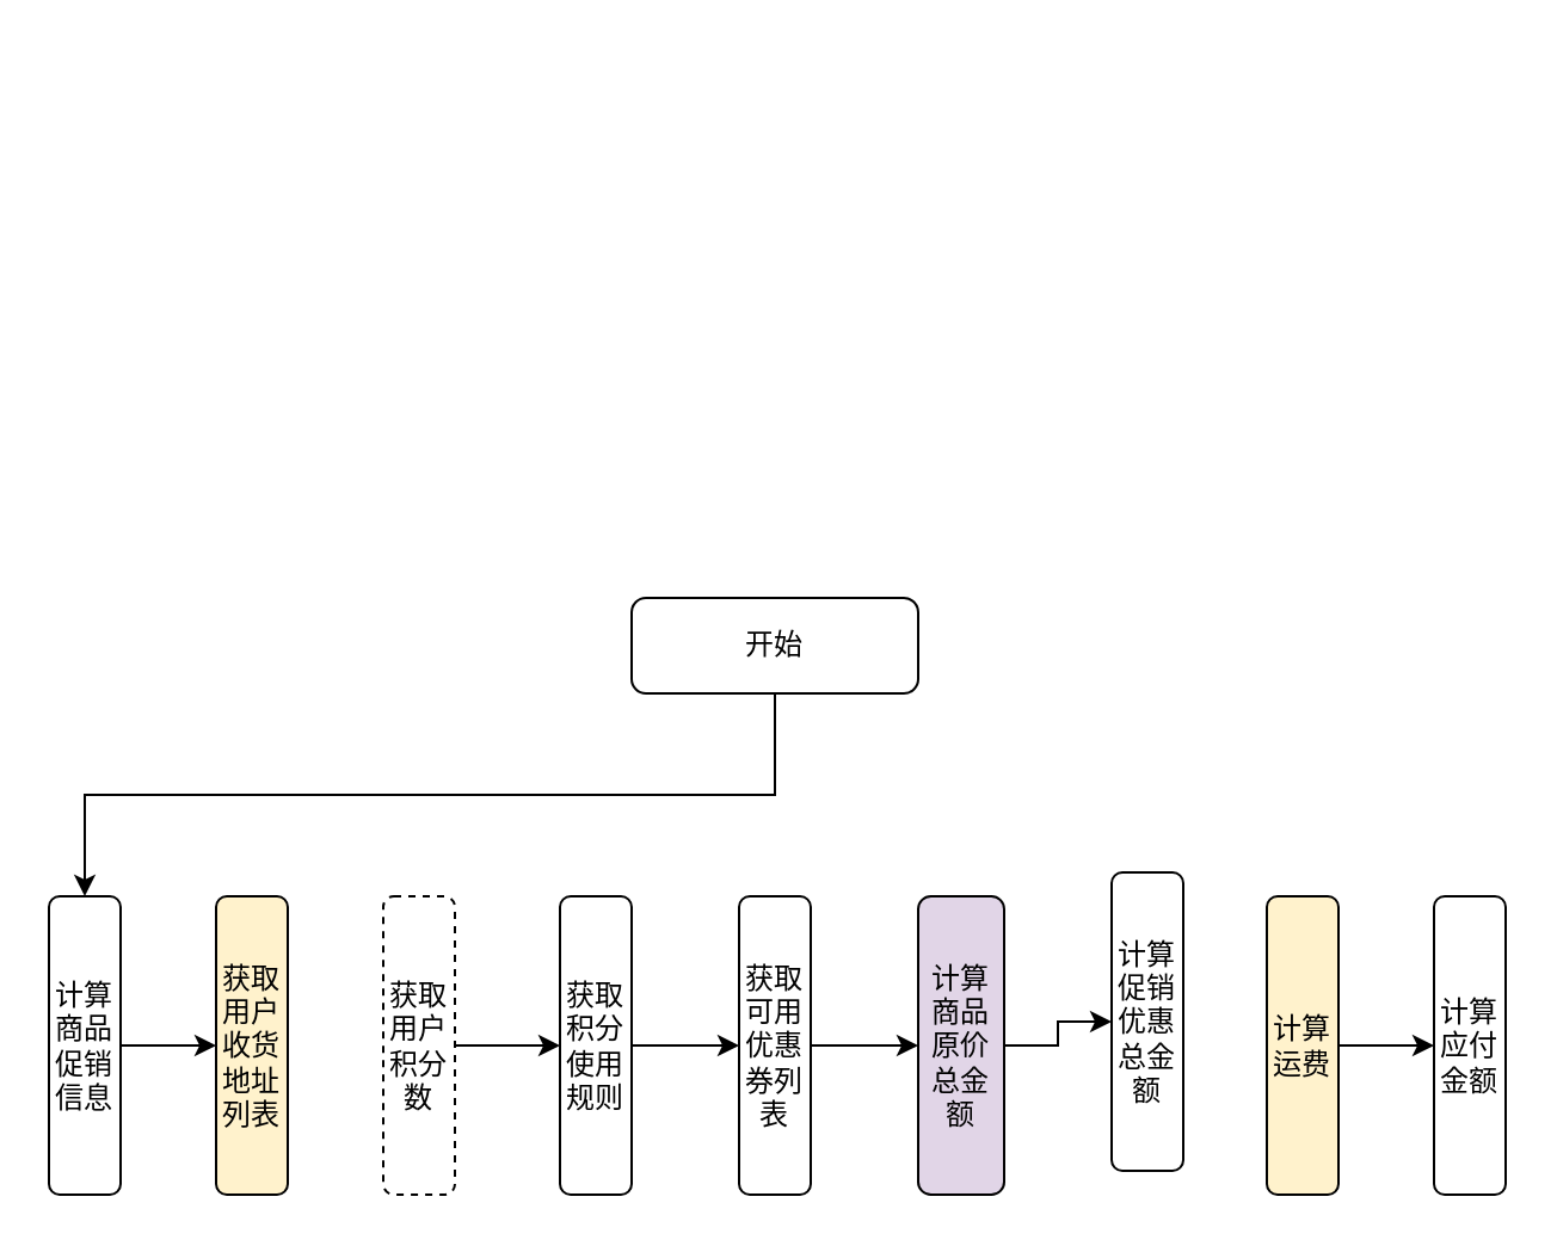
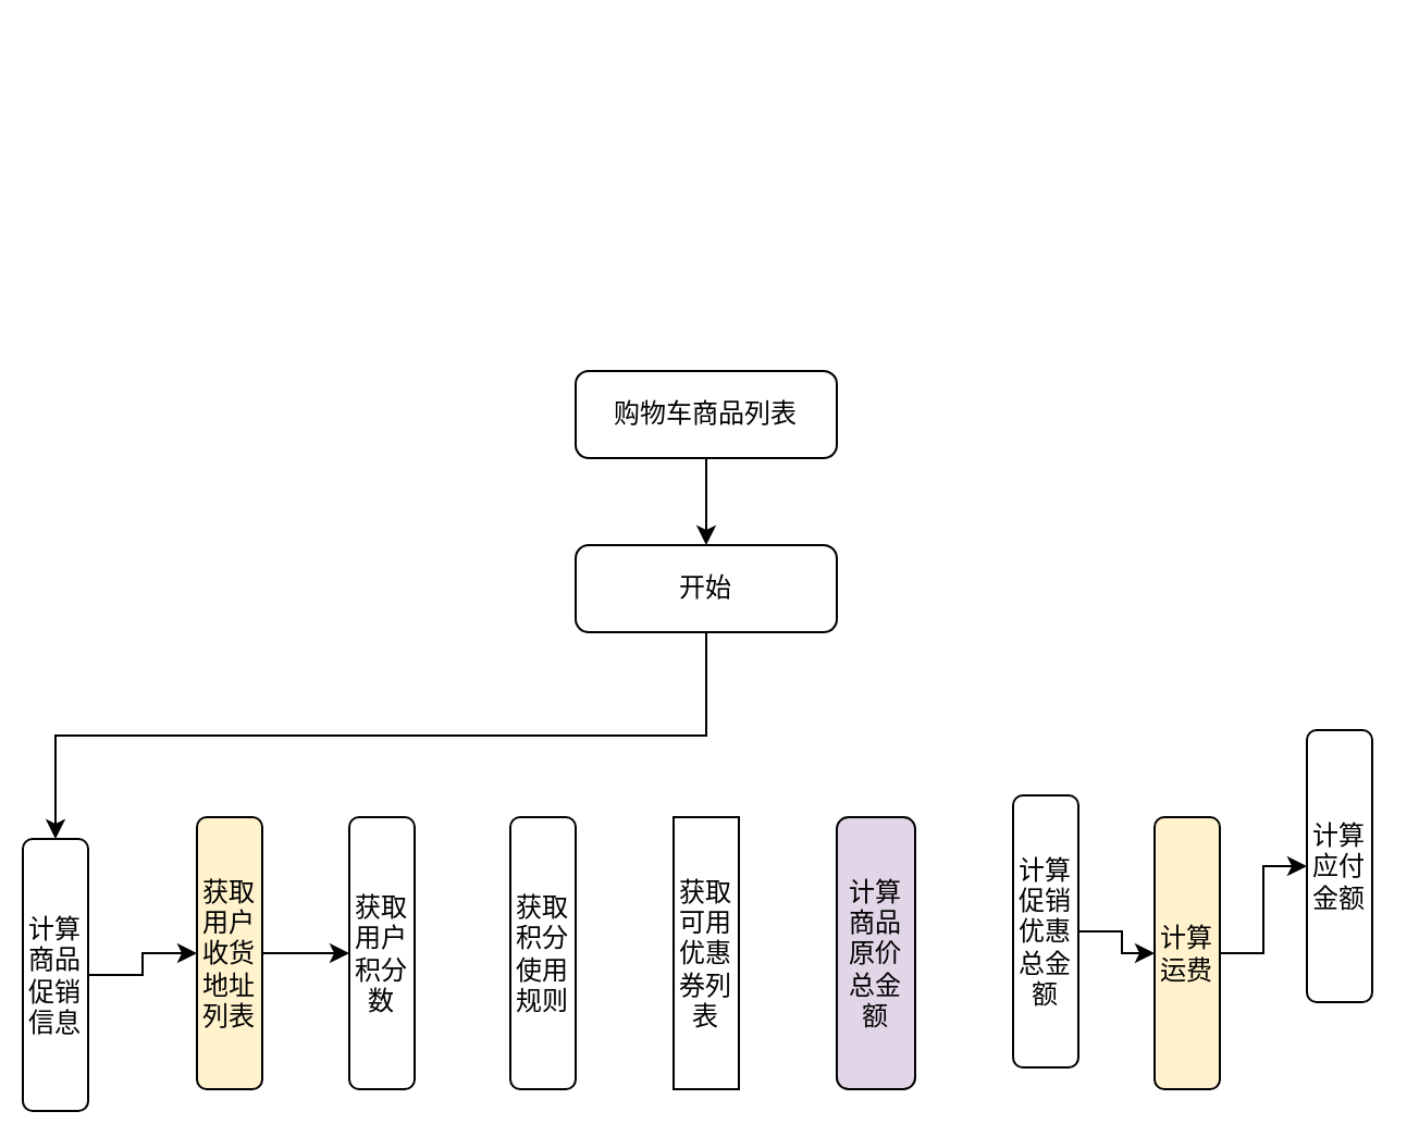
+ <mxCell id="3" value="购物车商品列表" style="rounded=1;whiteSpace=wrap;html=1;fontSize=12;glass=0;strokeWidth=1;shadow=0;align=center;" parent="1" vertex="1"><mxGeometry x="264" y="170" width="120" height="40" as="geometry" /></mxCell>
+ <mxCell id="2" value="" style="edgeStyle=orthogonalEdgeStyle;rounded=0;orthogonalLoop=1;jettySize=auto;html=1;align=center;" edge="1" parent="1" source="3" target="13"><mxGeometry relative="1" as="geometry" /></mxCell>
+ <mxCell id="22" style="edgeStyle=orthogonalEdgeStyle;rounded=0;orthogonalLoop=1;jettySize=auto;html=1;exitX=1;exitY=0.5;exitDx=0;exitDy=0;align=center;" edge="1" parent="1" source="23" target="25"><mxGeometry relative="1" as="geometry" /></mxCell>
- <mxCell id="20" style="edgeStyle=orthogonalEdgeStyle;rounded=0;orthogonalLoop=1;jettySize=auto;html=1;entryX=0;entryY=0.5;entryDx=0;entryDy=0;align=center;" edge="1" parent="1" source="21" target="23"><mxGeometry relative="1" as="geometry" /></mxCell>
- <mxCell id="9" value="计算商品促销信息" style="rounded=1;whiteSpace=wrap;html=1;fontSize=12;glass=0;strokeWidth=1;shadow=0;align=center;" vertex="1" parent="1"><mxGeometry x="20" y="375" width="30" height="125" as="geometry" /></mxCell>
+ <mxCell id="9" value="计算商品促销信息" style="rounded=1;whiteSpace=wrap;html=1;fontSize=12;glass=0;strokeWidth=1;shadow=0;align=center;" vertex="1" parent="1"><mxGeometry x="10" y="385" width="30" height="125" as="geometry" /></mxCell>
+ <mxCell id="10" style="edgeStyle=orthogonalEdgeStyle;rounded=0;orthogonalLoop=1;jettySize=auto;html=1;exitX=1;exitY=0.5;exitDx=0;exitDy=0;entryX=0;entryY=0.5;entryDx=0;entryDy=0;align=center;" edge="1" parent="1" source="11" target="15"><mxGeometry relative="1" as="geometry" /></mxCell>
- <mxCell id="15" value="获取用户积分数" style="rounded=1;whiteSpace=wrap;html=1;fontSize=12;glass=0;strokeWidth=1;shadow=0;align=center;dashed=1;" vertex="1" parent="1"><mxGeometry x="160" y="375" width="30" height="125" as="geometry" /></mxCell>
+ <mxCell id="15" value="获取用户积分数" style="rounded=1;whiteSpace=wrap;html=1;fontSize=12;glass=0;strokeWidth=1;shadow=0;align=center;" vertex="1" parent="1"><mxGeometry x="160" y="375" width="30" height="125" as="geometry" /></mxCell>
- <mxCell id="14" style="edgeStyle=orthogonalEdgeStyle;rounded=0;orthogonalLoop=1;jettySize=auto;html=1;exitX=1;exitY=0.5;exitDx=0;exitDy=0;entryX=0;entryY=0.5;entryDx=0;entryDy=0;align=center;" edge="1" parent="1" source="15" target="17"><mxGeometry relative="1" as="geometry" /></mxCell>
- <mxCell id="16" style="edgeStyle=orthogonalEdgeStyle;rounded=0;orthogonalLoop=1;jettySize=auto;html=1;exitX=1;exitY=0.5;exitDx=0;exitDy=0;entryX=0;entryY=0.5;entryDx=0;entryDy=0;align=center;" edge="1" parent="1" source="17" target="19"><mxGeometry relative="1" as="geometry" /></mxCell>
- <mxCell id="19" value="获取可用优惠券列表" style="rounded=1;whiteSpace=wrap;html=1;fontSize=12;glass=0;strokeWidth=1;shadow=0;align=center;" vertex="1" parent="1"><mxGeometry x="309" y="375" width="30" height="125" as="geometry" /></mxCell>
+ <mxCell id="19" value="获取可用优惠券列表" style="whiteSpace=wrap;html=1;fontSize=12;glass=0;strokeWidth=1;shadow=0;align=center;rounded=0;" vertex="1" parent="1"><mxGeometry x="309" y="375" width="30" height="125" as="geometry" /></mxCell>
- <mxCell id="18" style="edgeStyle=orthogonalEdgeStyle;rounded=0;orthogonalLoop=1;jettySize=auto;html=1;exitX=1;exitY=0.5;exitDx=0;exitDy=0;entryX=0;entryY=0.5;entryDx=0;entryDy=0;align=center;" edge="1" parent="1" source="19" target="21"><mxGeometry relative="1" as="geometry" /></mxCell>
- <mxCell id="26" value="计算应付金额" style="rounded=1;whiteSpace=wrap;html=1;fontSize=12;glass=0;strokeWidth=1;shadow=0;align=center;" vertex="1" parent="1"><mxGeometry x="600" y="375" width="30" height="125" as="geometry" /></mxCell>
+ <mxCell id="26" value="计算应付金额" style="rounded=1;whiteSpace=wrap;html=1;fontSize=12;glass=0;strokeWidth=1;shadow=0;align=center;" vertex="1" parent="1"><mxGeometry x="600" y="335" width="30" height="125" as="geometry" /></mxCell>
